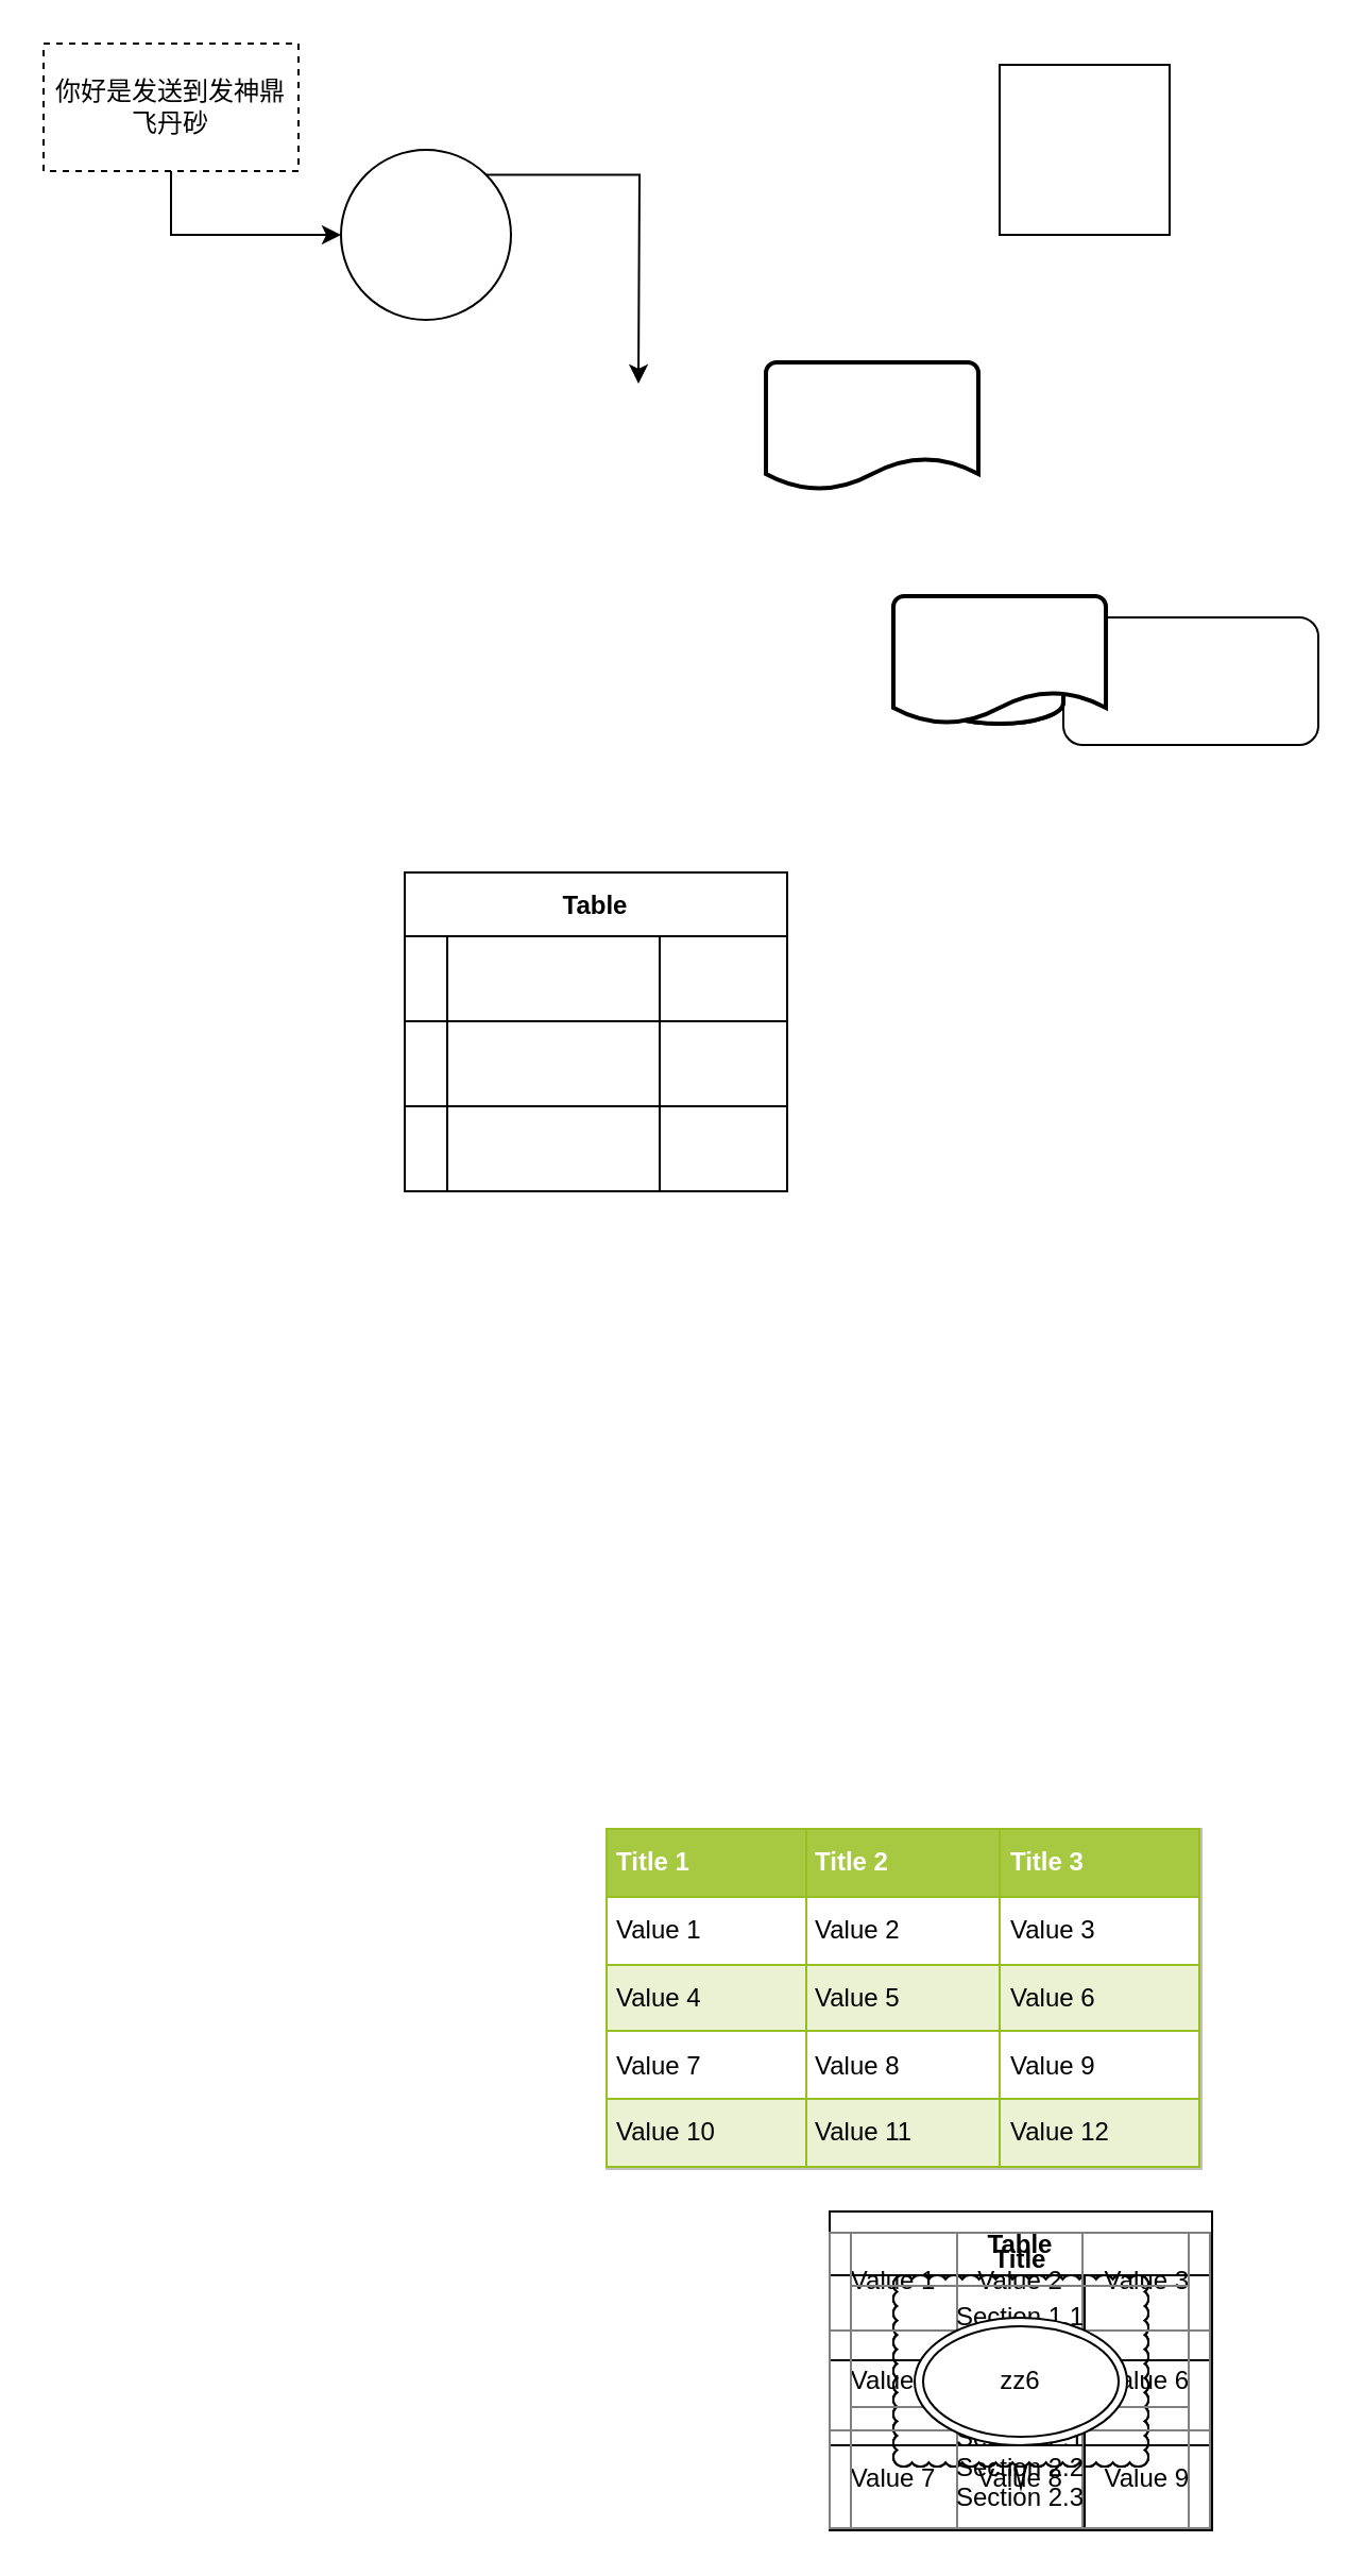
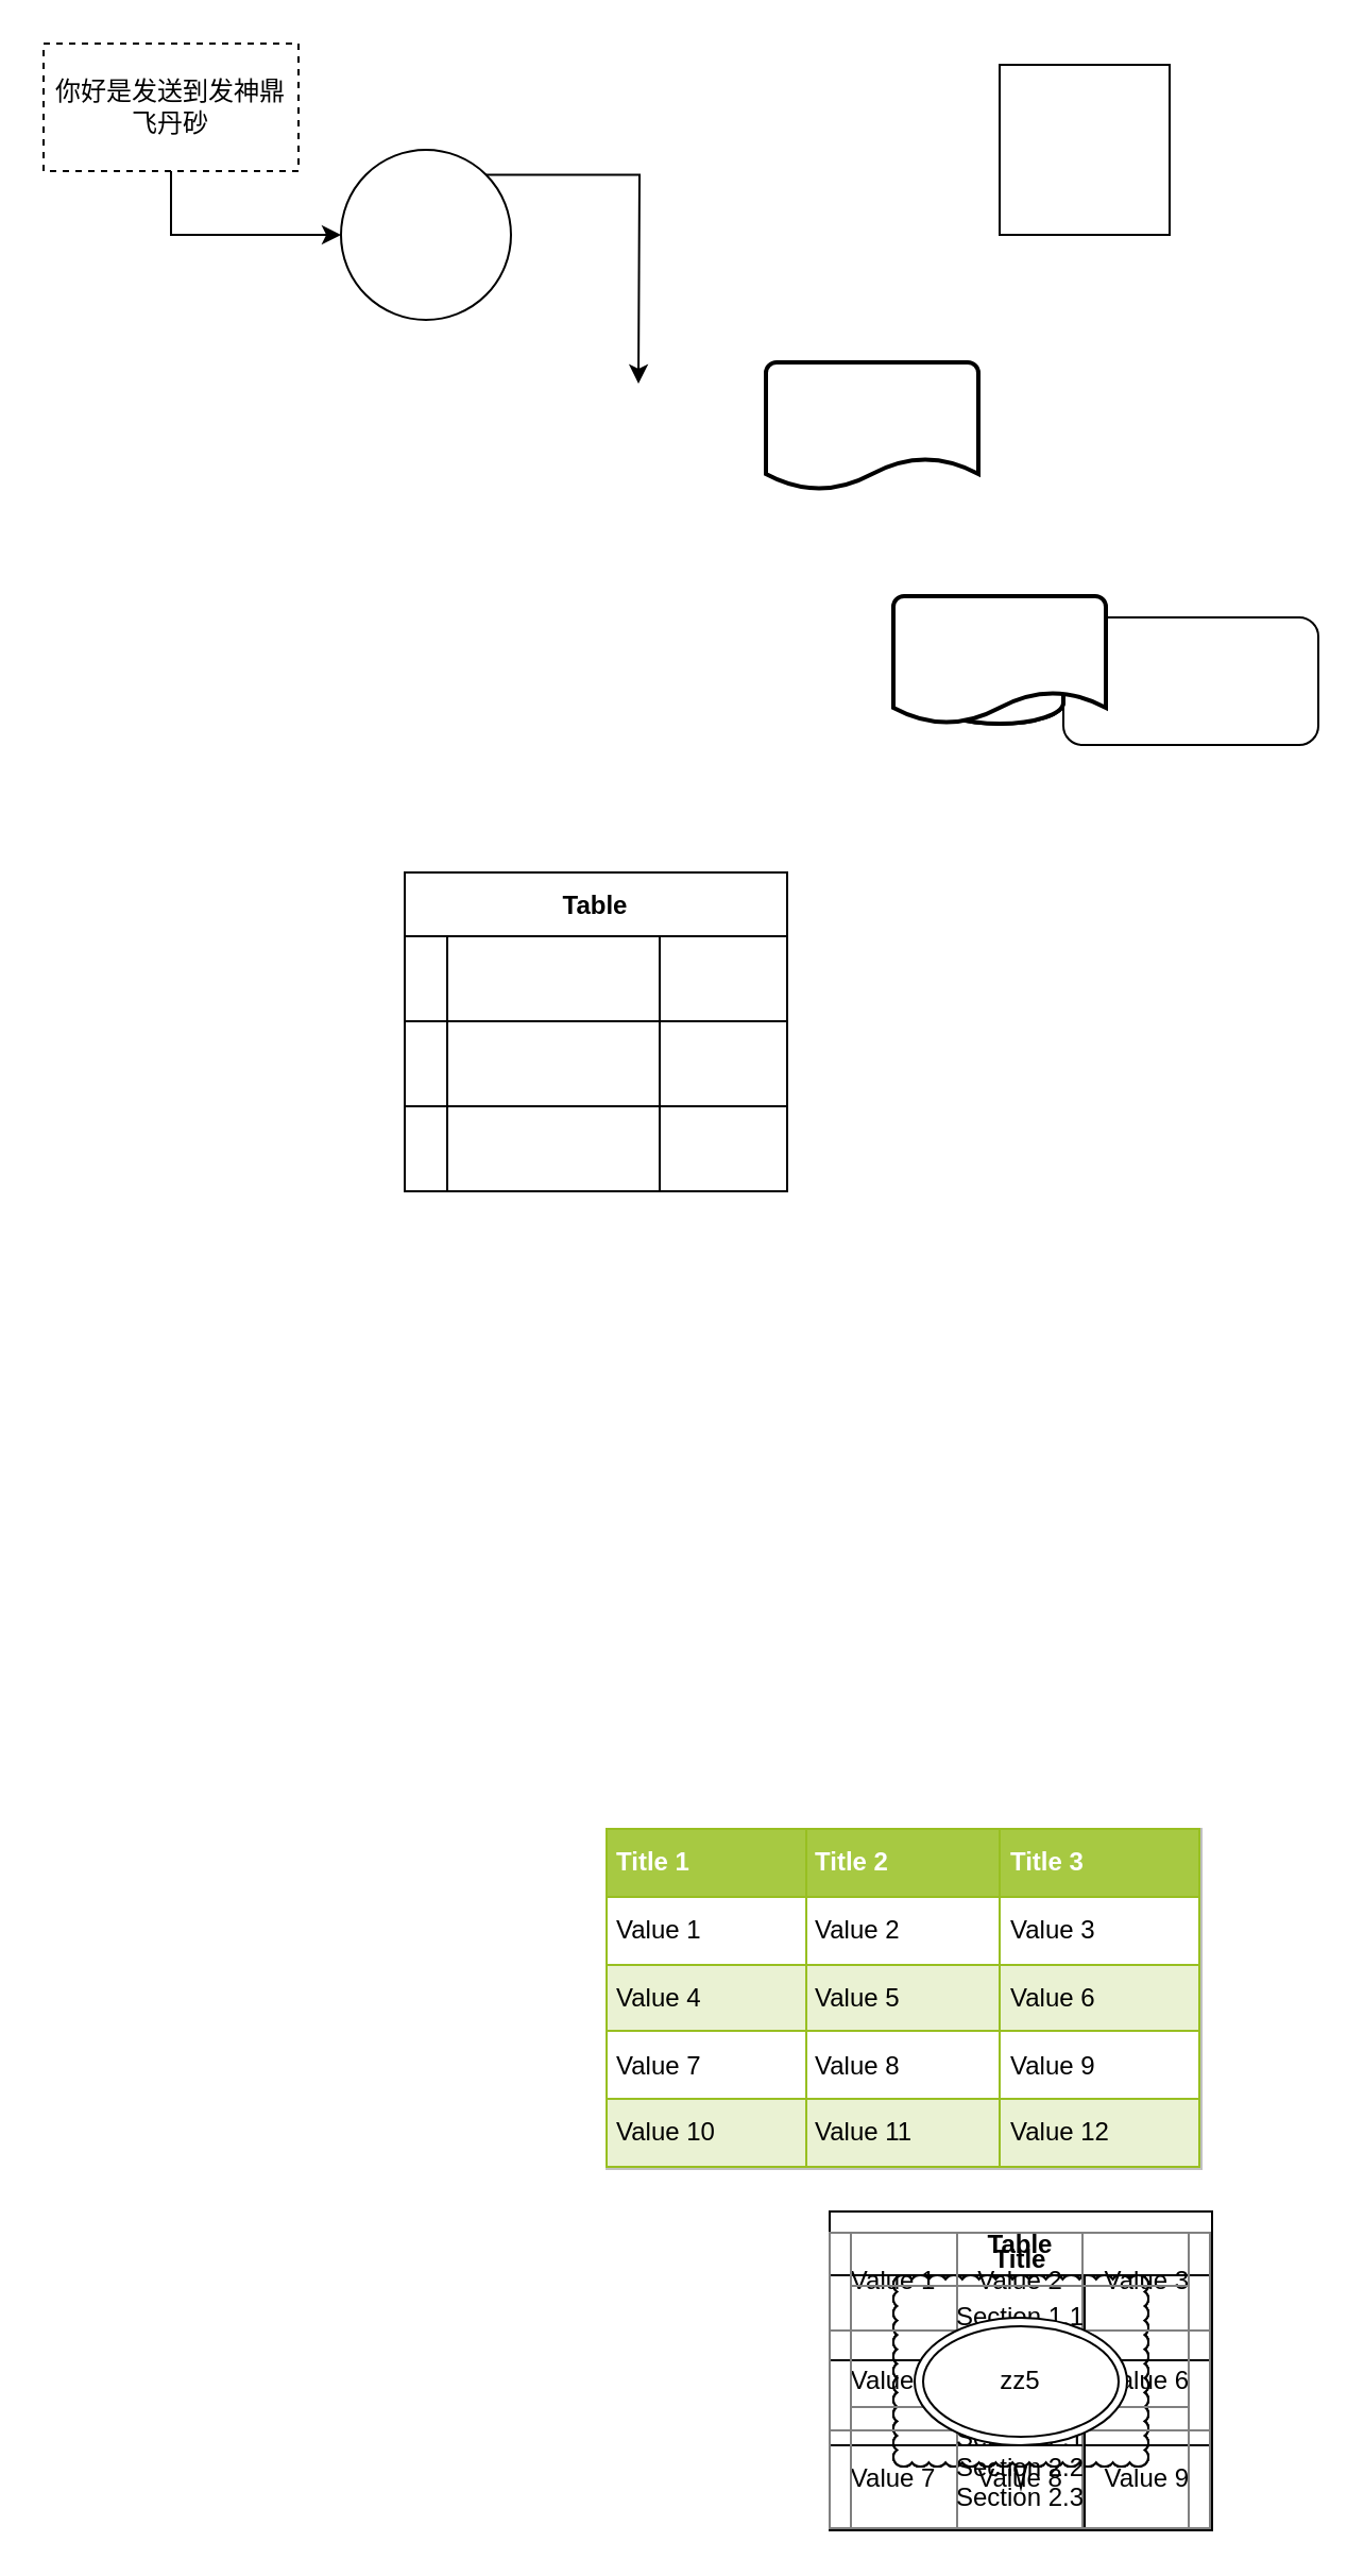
- <mxCell id="61" value="zz6" style="ellipse;shape=doubleEllipse;whiteSpace=wrap;html=1;" vertex="1" parent="1"><mxGeometry x="430" y="1090" width="100" height="60" as="geometry" /></mxCell>
+ <mxCell id="61" value="zz5" style="ellipse;shape=doubleEllipse;whiteSpace=wrap;html=1;" vertex="1" parent="1"><mxGeometry x="430" y="1090" width="100" height="60" as="geometry" /></mxCell>
